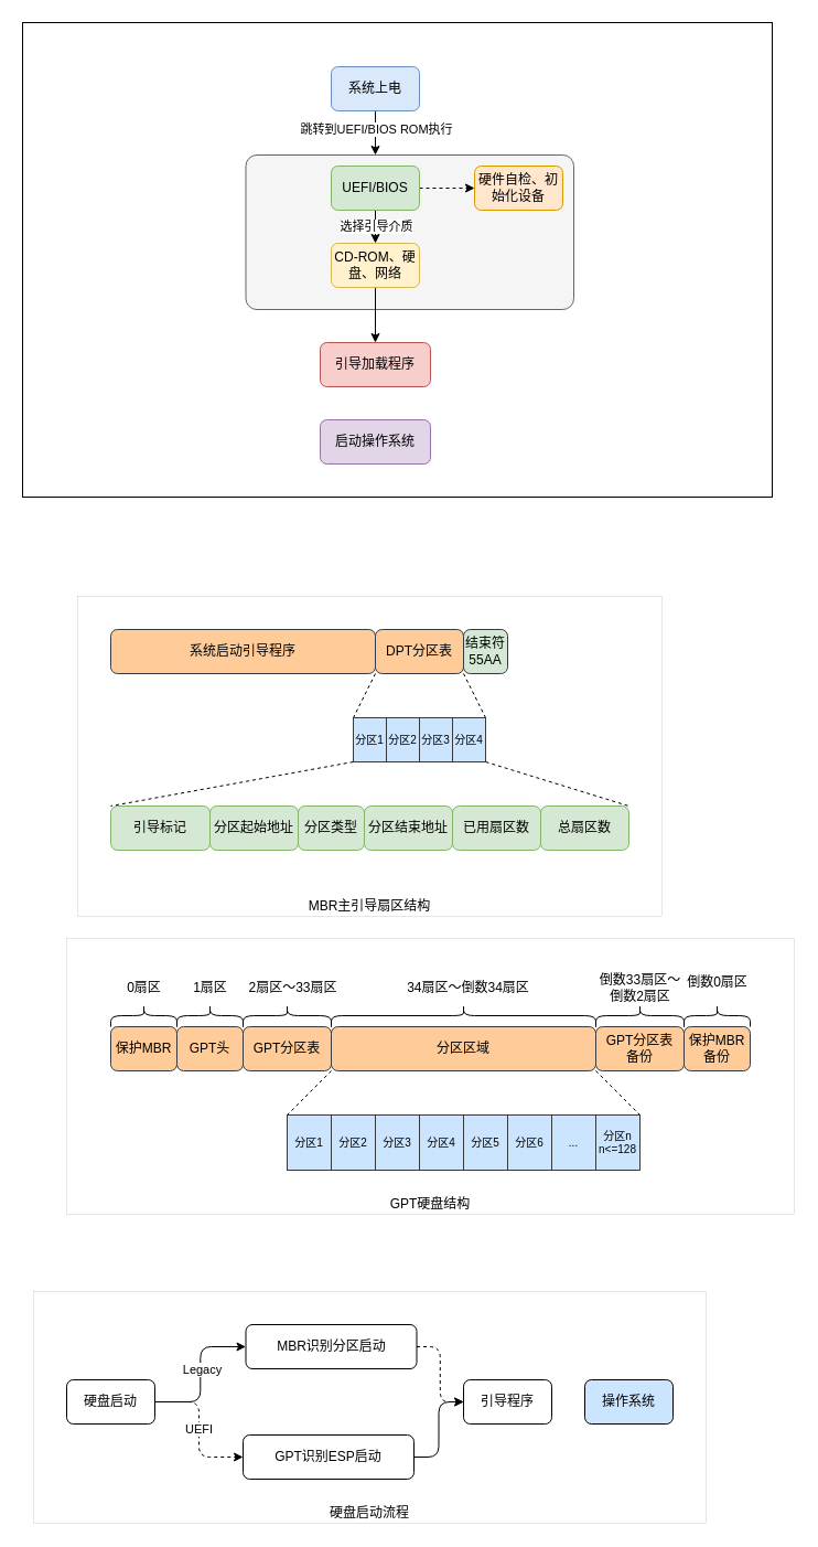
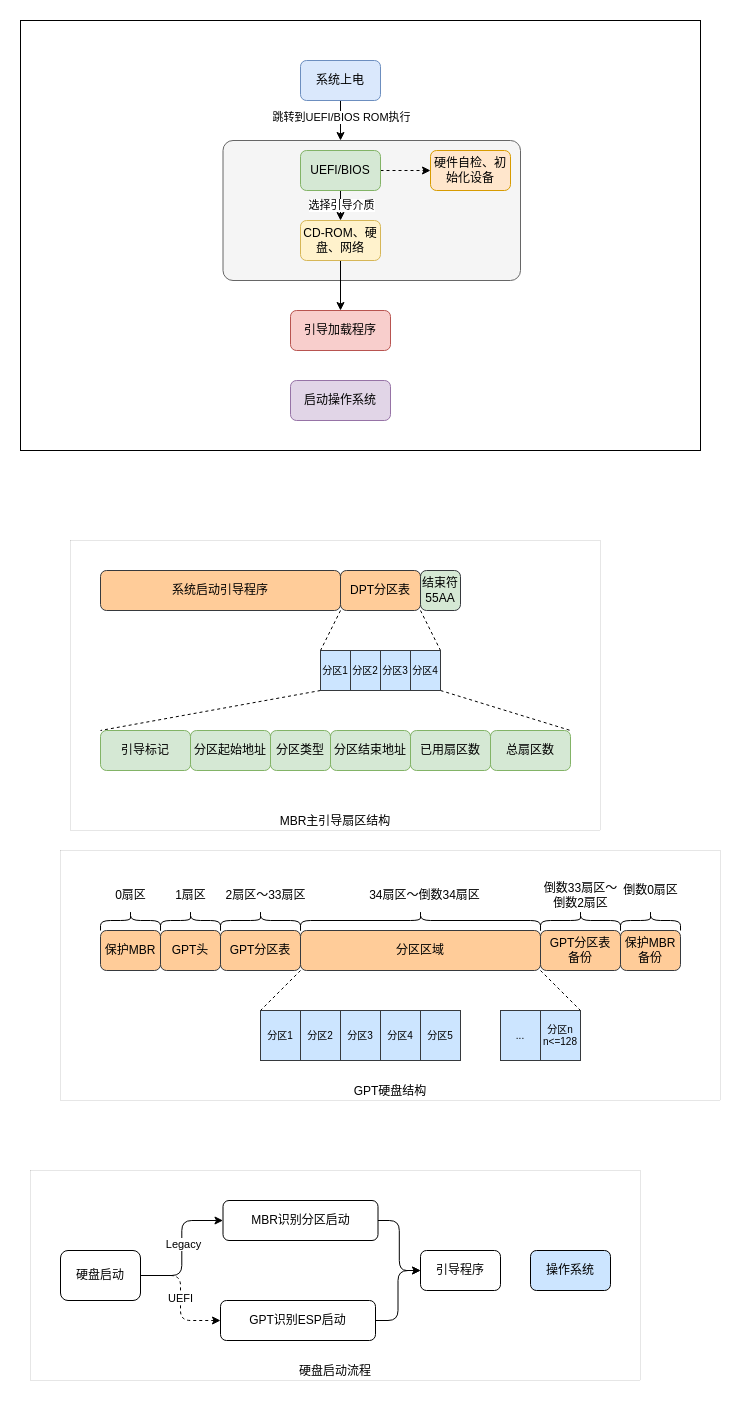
- <mxCell id="37" value="分区6" style="rounded=0;whiteSpace=wrap;html=1;fontSize=10;fillColor=#cce5ff;strokeColor=#36393d;" parent="1" vertex="1"><mxGeometry x="460" y="1010" width="40" height="50" as="geometry" /></mxCell>
- <mxCell id="54" style="edgeStyle=orthogonalEdgeStyle;rounded=1;orthogonalLoop=1;jettySize=auto;html=1;exitX=1;exitY=0.5;exitDx=0;exitDy=0;entryX=0;entryY=0.5;entryDx=0;entryDy=0;curved=0;dashed=1;" parent="1" source="55" target="58" edge="1"><mxGeometry relative="1" as="geometry" /></mxCell>
+ <mxCell id="54" style="edgeStyle=orthogonalEdgeStyle;rounded=1;orthogonalLoop=1;jettySize=auto;html=1;exitX=1;exitY=0.5;exitDx=0;exitDy=0;entryX=0;entryY=0.5;entryDx=0;entryDy=0;curved=0;" parent="1" source="55" target="58" edge="1"><mxGeometry relative="1" as="geometry" /></mxCell>
- <mxCell id="53" value="硬盘启动" style="rounded=1;whiteSpace=wrap;html=1;" parent="1" vertex="1"><mxGeometry y="1250" width="80" height="40" as="geometry" x="60" /></mxCell>
+ <mxCell id="53" value="硬盘启动" style="rounded=1;whiteSpace=wrap;html=1;" parent="1" vertex="1"><mxGeometry x="60" y="1250" width="80" height="50" as="geometry" /></mxCell>
